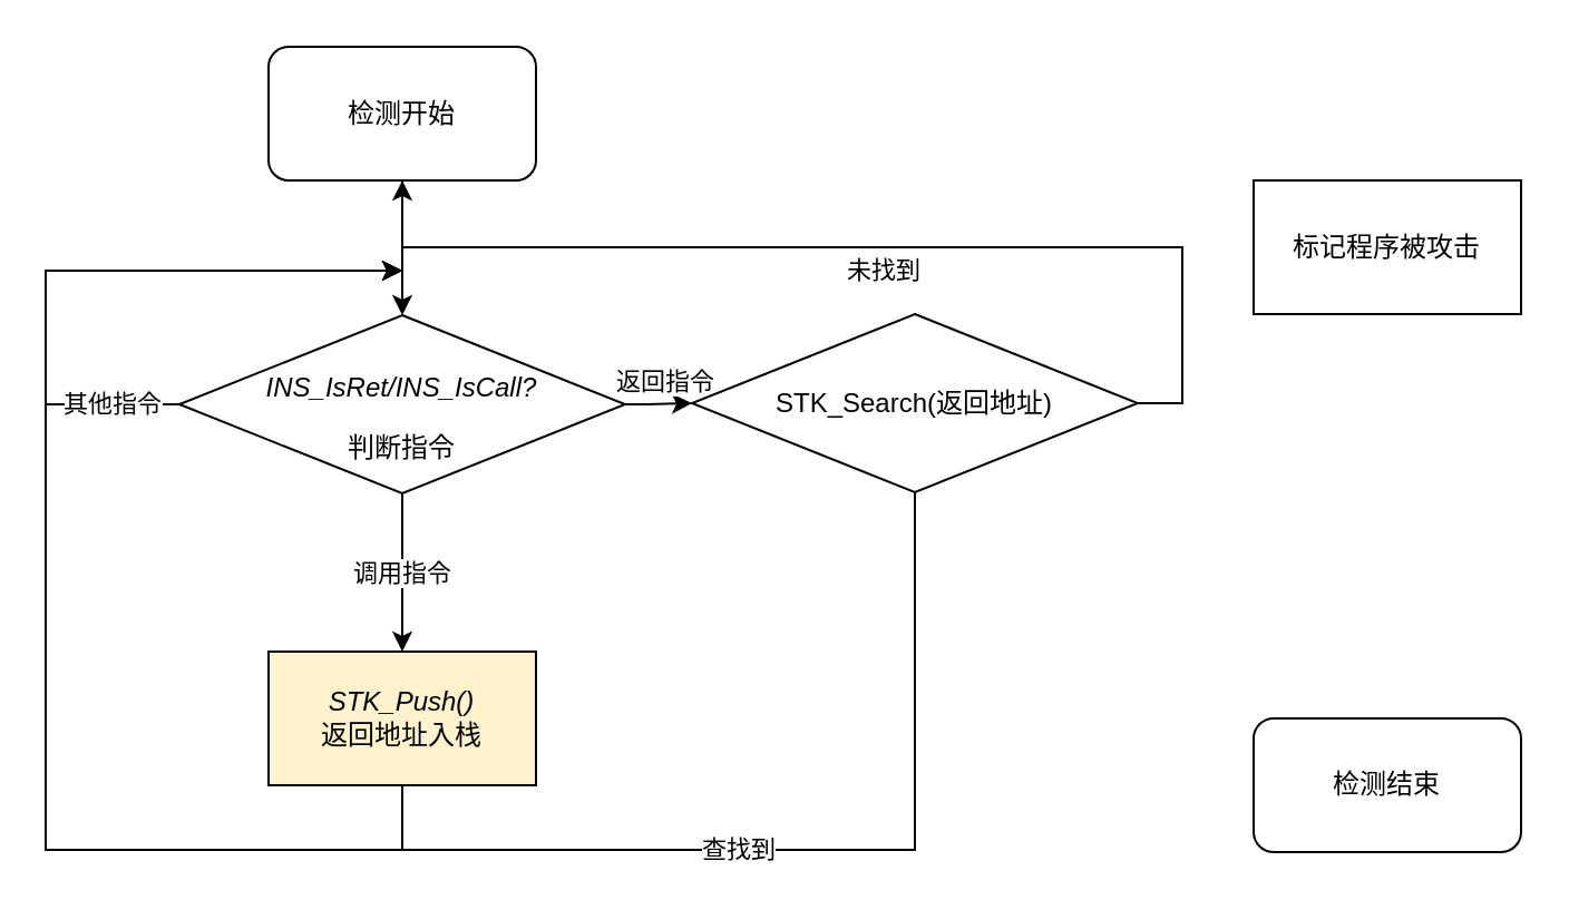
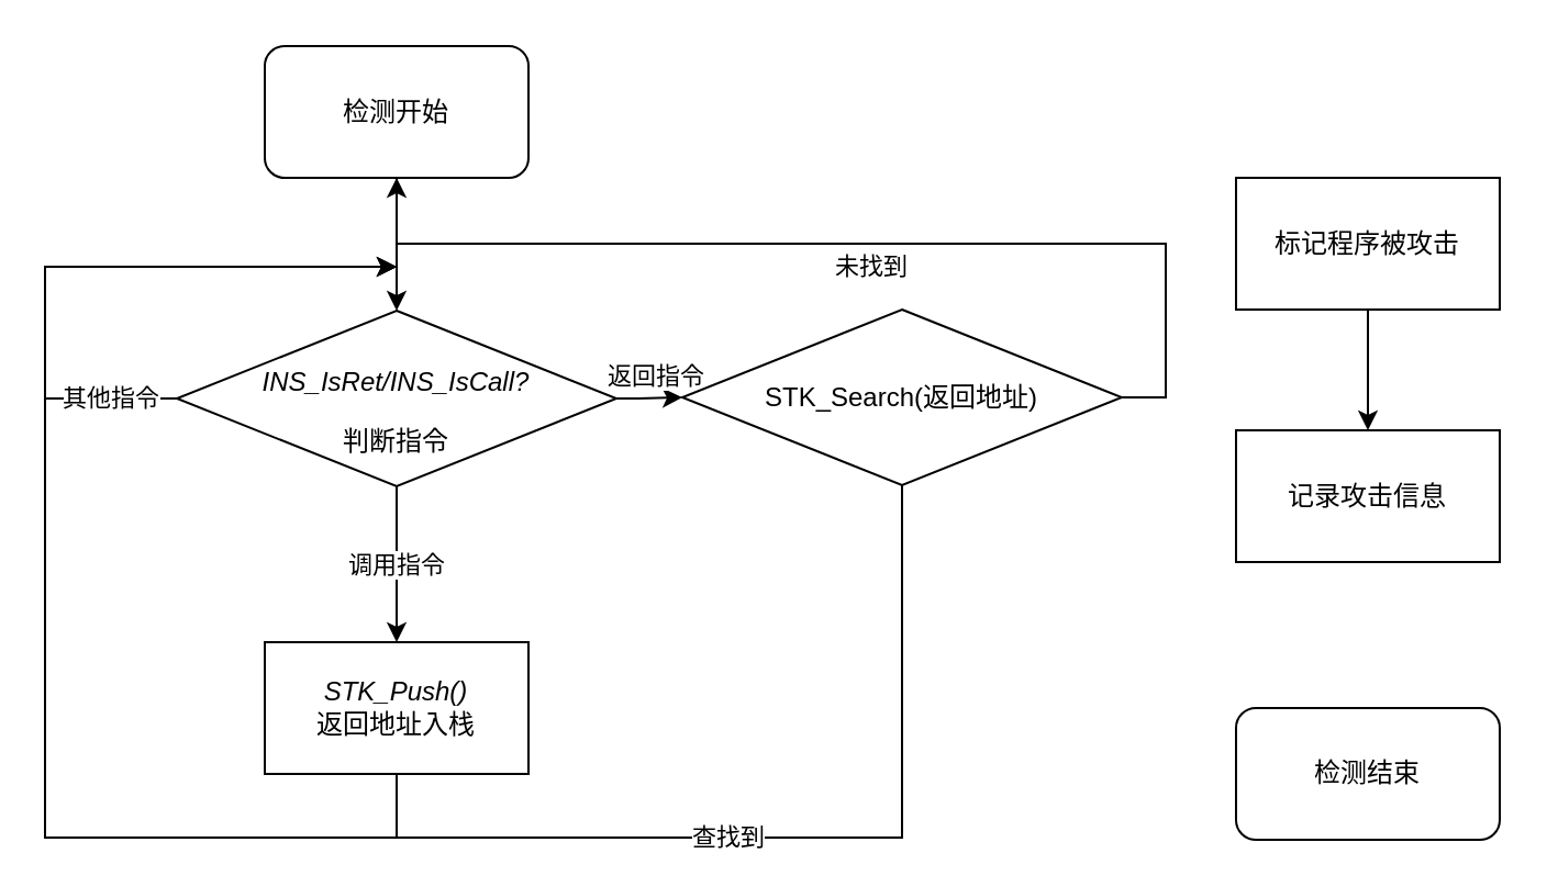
+ <mxCell id="11" value="" style="edgeStyle=orthogonalEdgeStyle;rounded=0;orthogonalLoop=1;jettySize=auto;html=1;" parent="1" source="8" target="10" edge="1"><mxGeometry relative="1" as="geometry"><mxPoint x="622" y="120.5" as="sourcePoint" /><mxPoint x="622" y="240.5" as="targetPoint" /></mxGeometry></mxCell>
+ <mxCell id="10" value="记录攻击信息" style="rounded=0;whiteSpace=wrap;html=1;" parent="1" vertex="1"><mxGeometry x="562" y="195.5" width="120" height="60" as="geometry" /></mxCell>
- <mxCell id="7" value="&lt;div&gt;&lt;i&gt;STK_Push()&lt;/i&gt;&lt;/div&gt;返回地址入栈" style="rounded=0;whiteSpace=wrap;html=1;fillColor=#fff2cc;" parent="1" vertex="1"><mxGeometry x="120" y="292" width="120" height="60" as="geometry" /></mxCell>
+ <mxCell id="7" value="&lt;div&gt;&lt;i&gt;STK_Push()&lt;/i&gt;&lt;/div&gt;返回地址入栈" style="rounded=0;whiteSpace=wrap;html=1;" parent="1" vertex="1"><mxGeometry x="120" y="292" width="120" height="60" as="geometry" /></mxCell>
